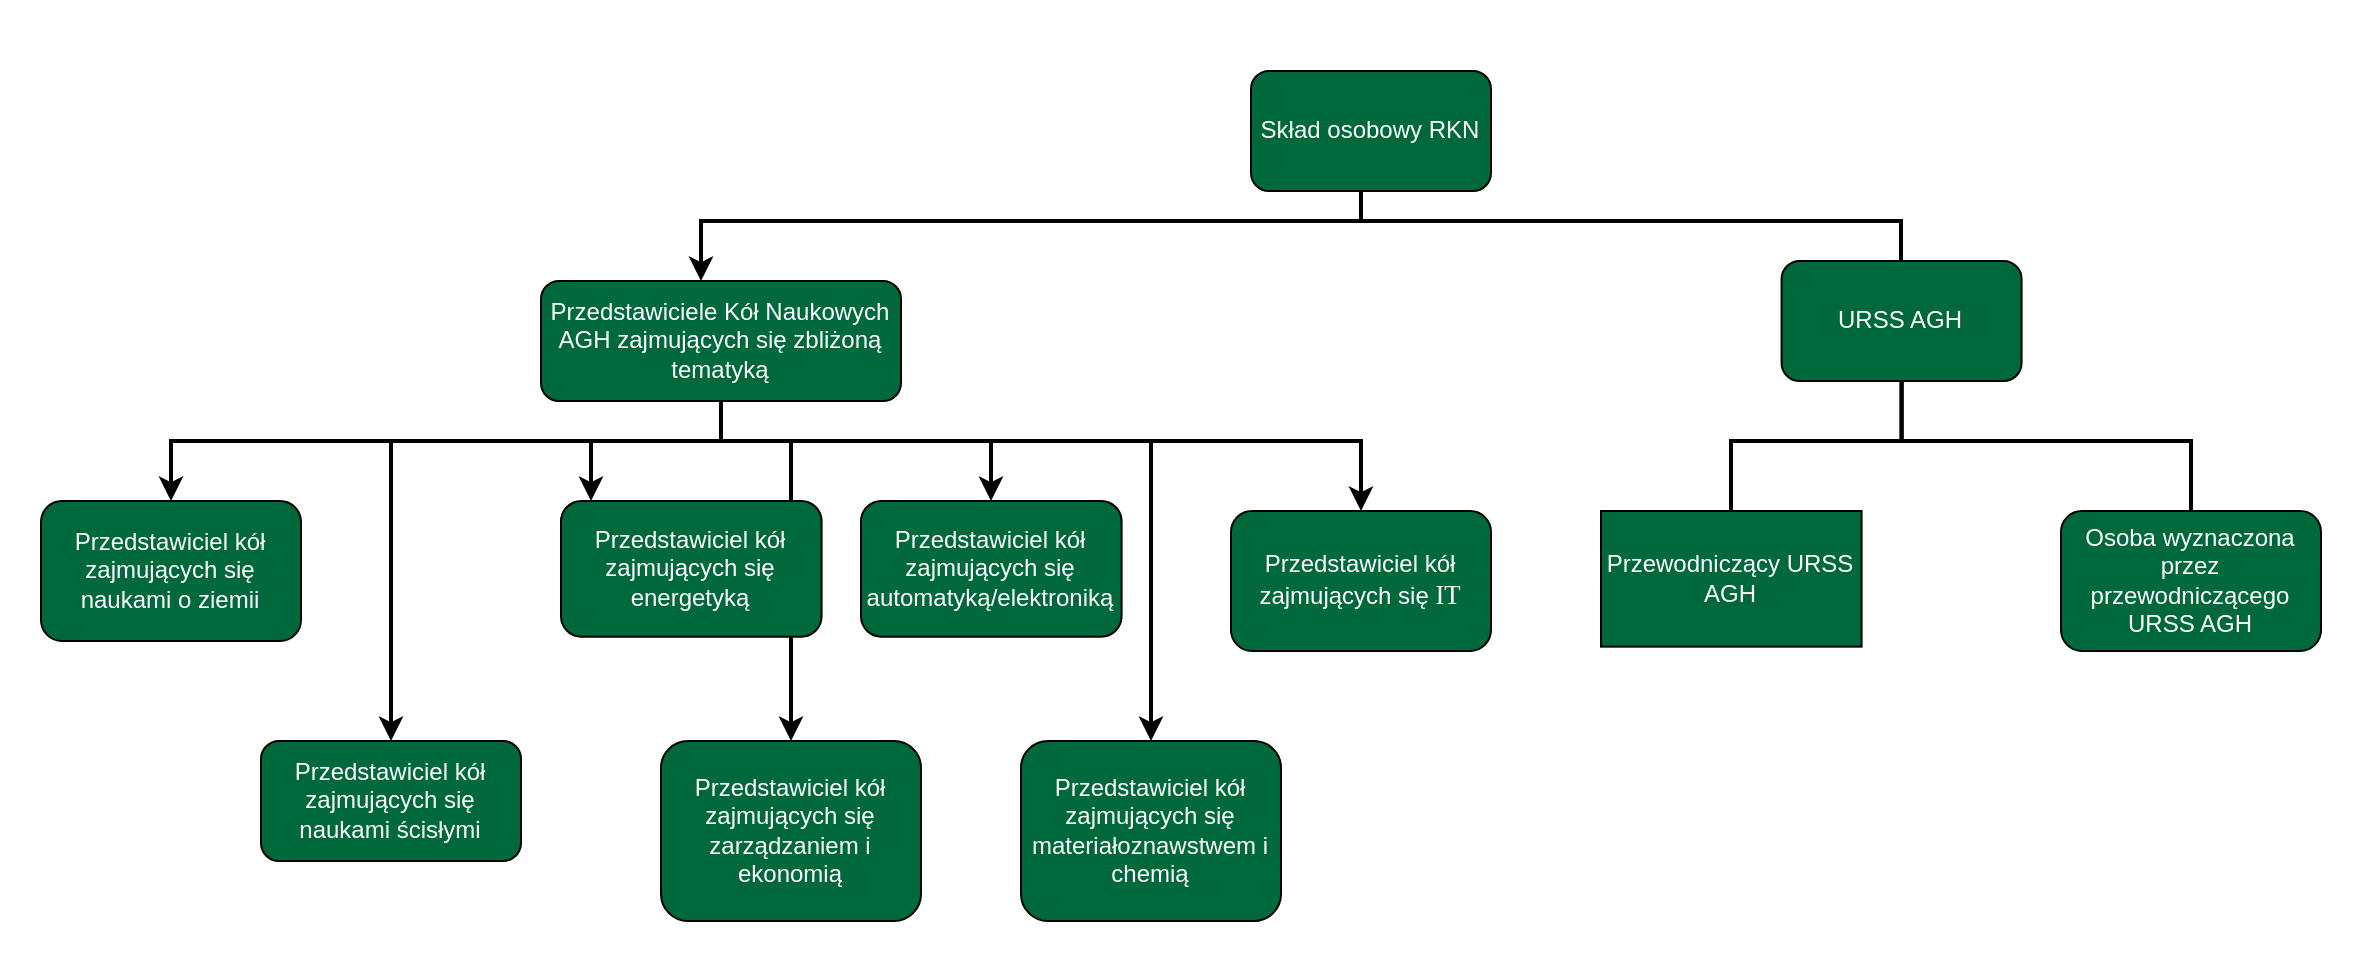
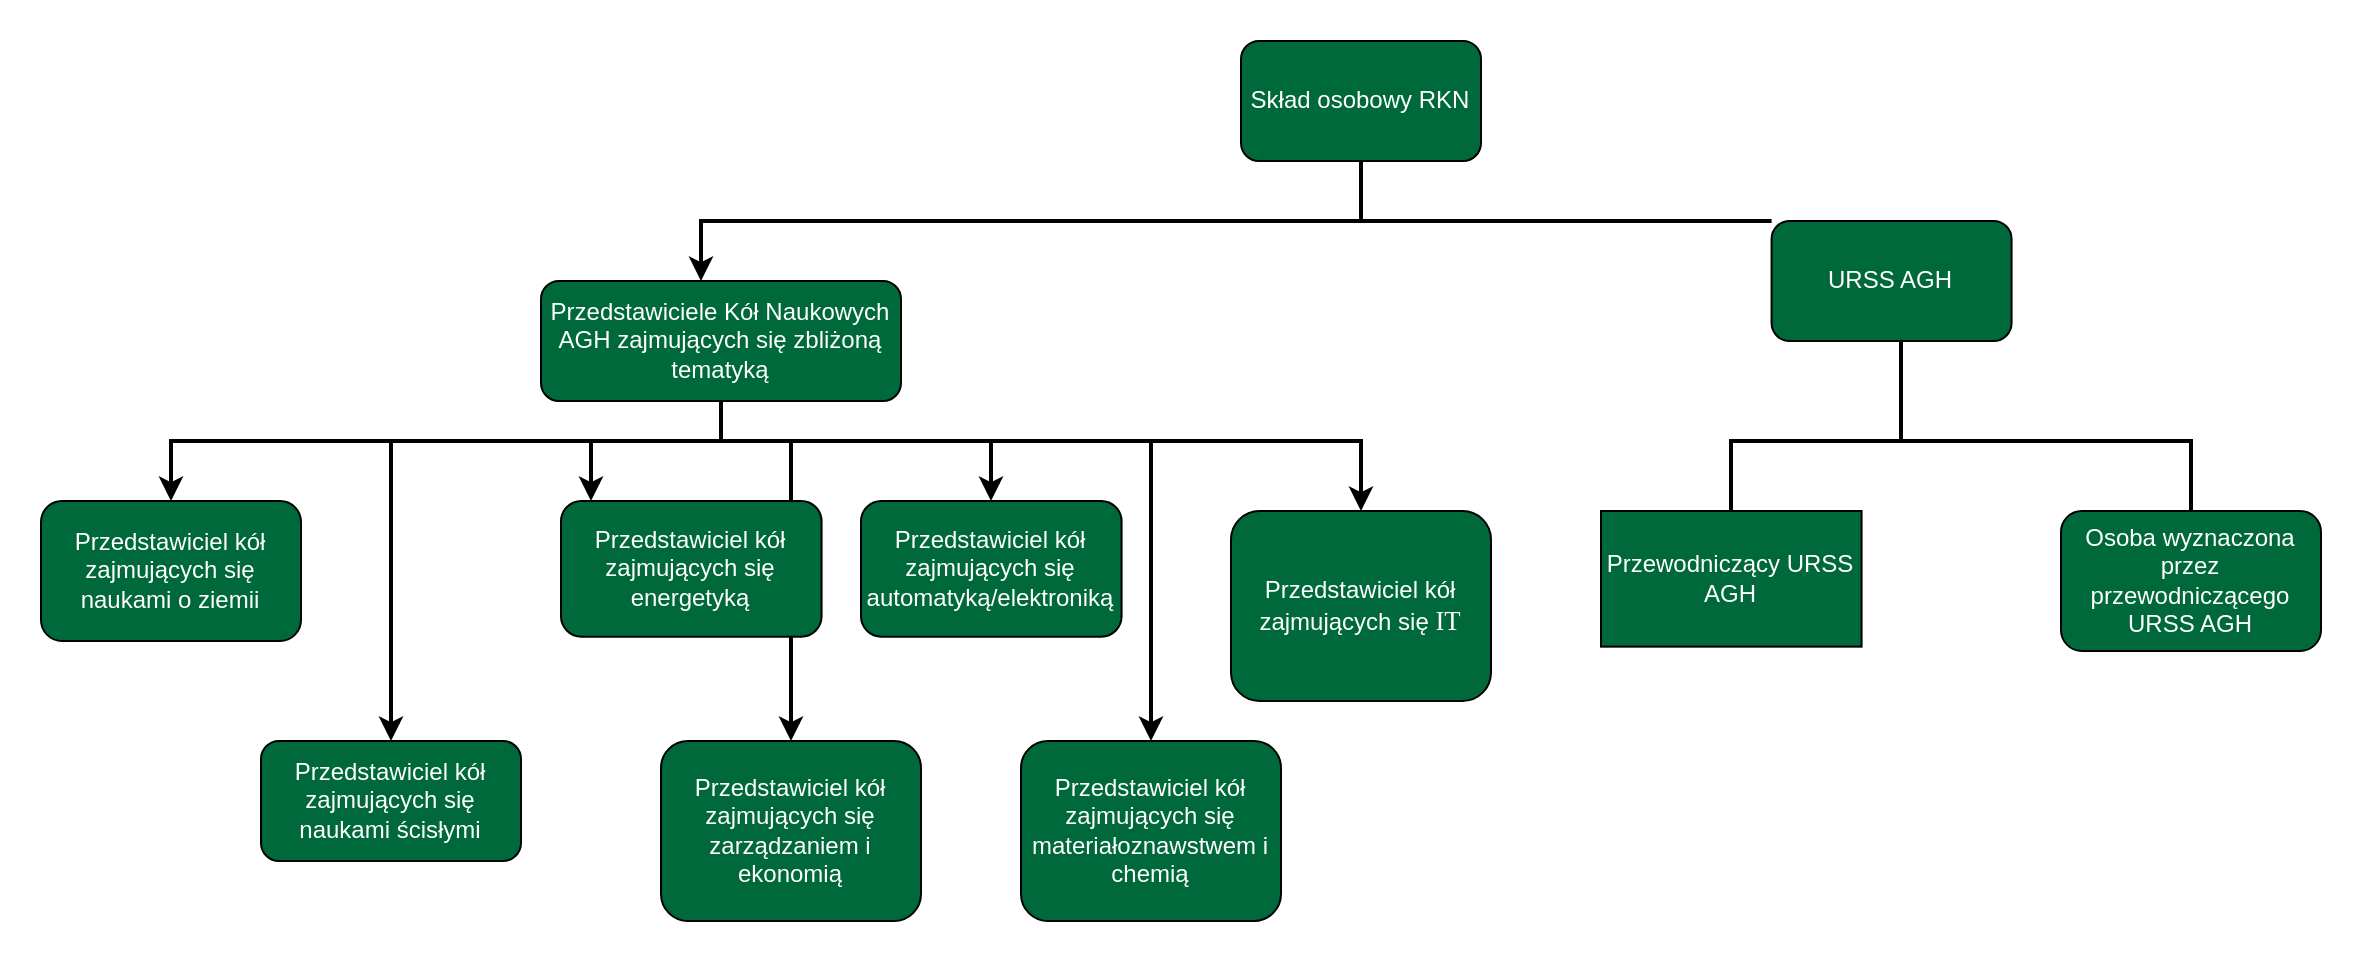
- <mxCell id="4" value="&lt;font color=&quot;#ffffff&quot;&gt;Skład osobowy RKN&lt;/font&gt;" style="rounded=1;whiteSpace=wrap;html=1;fillColor=#00693C;" parent="1" vertex="1"><mxGeometry x="625" y="35" width="120" height="60" as="geometry" /></mxCell>
+ <mxCell id="4" value="&lt;font color=&quot;#ffffff&quot;&gt;Skład osobowy RKN&lt;/font&gt;" style="rounded=1;whiteSpace=wrap;html=1;fillColor=#00693C;" parent="1" vertex="1"><mxGeometry x="620" y="20" width="120" height="60" as="geometry" /></mxCell>
- <mxCell id="7" value="&lt;font color=&quot;#ffffff&quot;&gt;URSS AGH&lt;/font&gt;" style="rounded=1;whiteSpace=wrap;html=1;fillColor=#00693C;" parent="1" vertex="1"><mxGeometry x="890.29" y="130" width="120" height="60" as="geometry" /></mxCell>
+ <mxCell id="7" value="&lt;font color=&quot;#ffffff&quot;&gt;URSS AGH&lt;/font&gt;" style="rounded=1;whiteSpace=wrap;html=1;fillColor=#00693C;" parent="1" vertex="1"><mxGeometry x="885.29" y="110" width="120" height="60" as="geometry" /></mxCell>
- <mxCell id="19" value="&lt;font color=&quot;#ffffff&quot;&gt;Przedstawiciel kół zajmujących się&amp;nbsp;&lt;span id=&quot;docs-internal-guid-c864b5bb-7fff-05d9-7447-67477e5605bd&quot;&gt;&lt;span style=&quot;font-size: 10pt ; font-family: &amp;#34;verdana&amp;#34; ; background-color: transparent ; vertical-align: baseline&quot;&gt;IT&lt;/span&gt;&lt;/span&gt;&lt;/font&gt;" style="rounded=1;whiteSpace=wrap;html=1;fillColor=#00693C;" parent="1" vertex="1"><mxGeometry x="615" y="255" width="130" height="70" as="geometry" /></mxCell>
+ <mxCell id="19" value="&lt;font color=&quot;#ffffff&quot;&gt;Przedstawiciel kół zajmujących się&amp;nbsp;&lt;span id=&quot;docs-internal-guid-c864b5bb-7fff-05d9-7447-67477e5605bd&quot;&gt;&lt;span style=&quot;font-size: 10pt ; font-family: &amp;#34;verdana&amp;#34; ; background-color: transparent ; vertical-align: baseline&quot;&gt;IT&lt;/span&gt;&lt;/span&gt;&lt;/font&gt;" style="rounded=1;whiteSpace=wrap;html=1;fillColor=#00693C;" parent="1" vertex="1"><mxGeometry x="615" y="255" width="130" height="95" as="geometry" /></mxCell>
